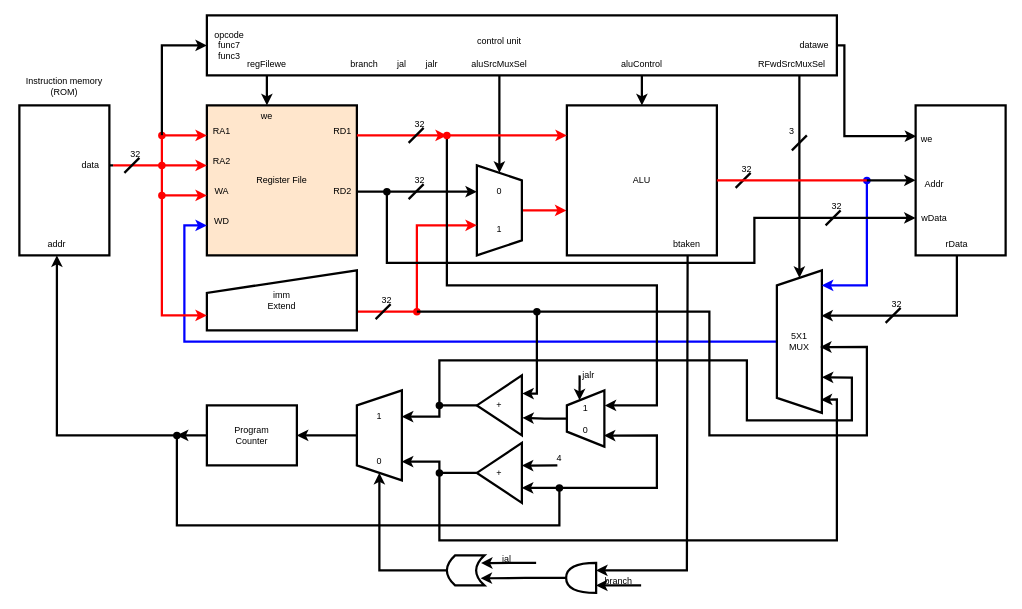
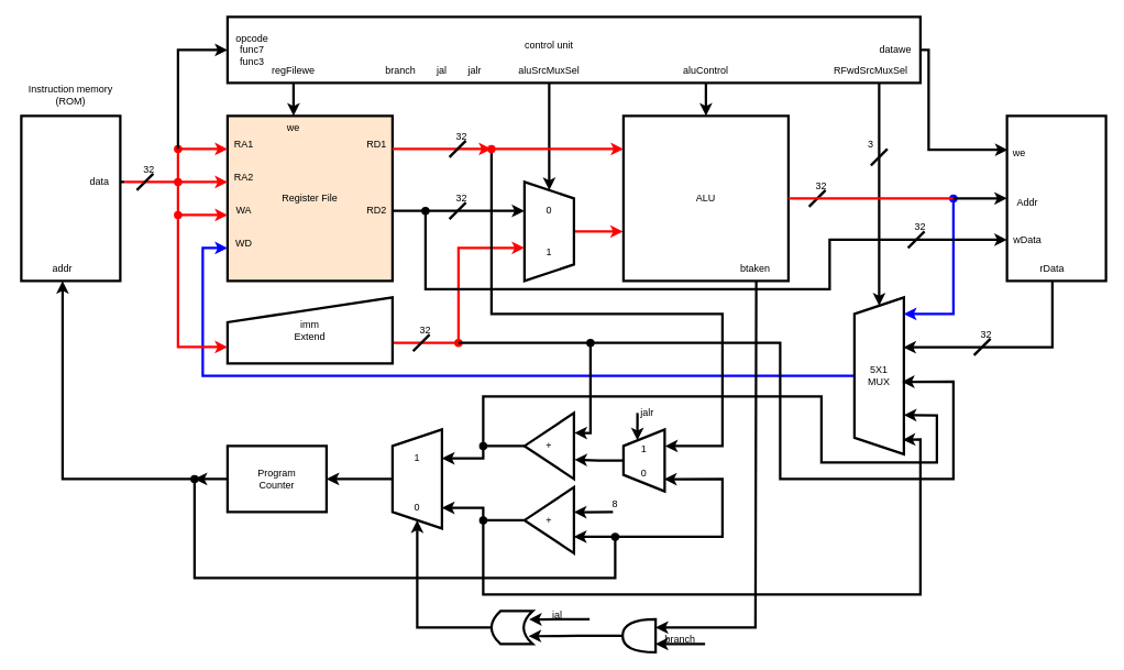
- <mxCell id="91" value="4" style="text;html=1;align=center;verticalAlign=middle;whiteSpace=wrap;rounded=0;strokeWidth=3;" vertex="1" parent="1"><mxGeometry x="715" y="595" width="60" height="30" as="geometry" /></mxCell>
+ <mxCell id="91" value="8" style="text;html=1;align=center;verticalAlign=middle;whiteSpace=wrap;rounded=0;strokeWidth=3;" vertex="1" parent="1"><mxGeometry x="715" y="595" width="60" height="30" as="geometry" /></mxCell>
